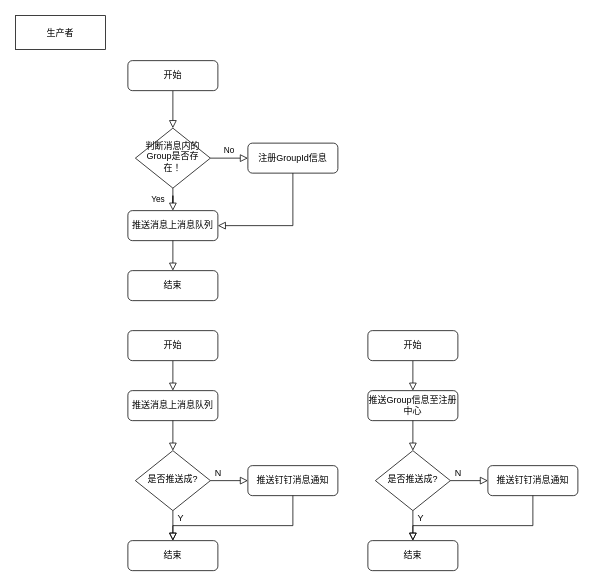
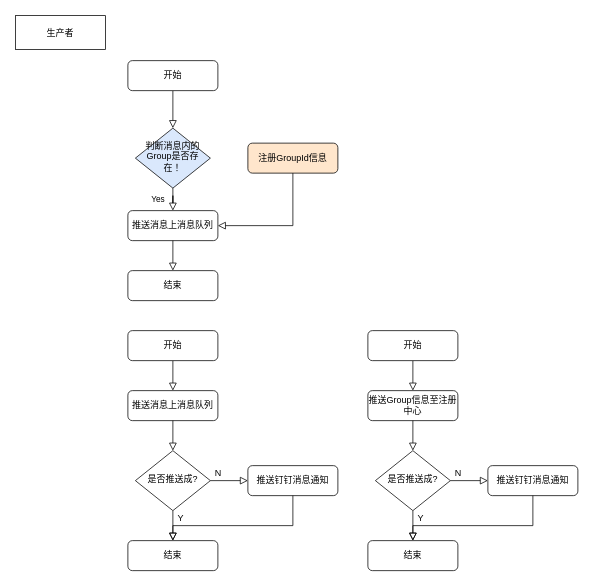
- <mxCell id="5" value="判断消息内的Group是否存在！" style="rhombus;whiteSpace=wrap;html=1;shadow=0;fontFamily=Helvetica;fontSize=12;align=center;strokeWidth=1;spacing=6;spacingTop=-4;" parent="1" vertex="1"><mxGeometry x="180" y="170" width="100" height="80" as="geometry" /></mxCell>
+ <mxCell id="5" value="判断消息内的Group是否存在！" style="rhombus;whiteSpace=wrap;html=1;shadow=0;fontFamily=Helvetica;fontSize=12;align=center;strokeWidth=1;spacing=6;spacingTop=-4;fillColor=#dae8fc;" parent="1" vertex="1"><mxGeometry x="180" y="170" width="100" height="80" as="geometry" /></mxCell>
- <mxCell id="4" value="No" style="edgeStyle=orthogonalEdgeStyle;rounded=0;html=1;jettySize=auto;orthogonalLoop=1;fontSize=11;endArrow=block;endFill=0;endSize=8;strokeWidth=1;shadow=0;labelBackgroundColor=none;" parent="1" source="5" target="6" edge="1"><mxGeometry y="10" relative="1" as="geometry"><mxPoint as="offset" /></mxGeometry></mxCell>
- <mxCell id="6" value="注册GroupId信息" style="rounded=1;whiteSpace=wrap;html=1;fontSize=12;glass=0;strokeWidth=1;shadow=0;" parent="1" vertex="1"><mxGeometry x="330" y="190" width="120" height="40" as="geometry" /></mxCell>
+ <mxCell id="6" value="注册GroupId信息" style="rounded=1;whiteSpace=wrap;html=1;fontSize=12;glass=0;strokeWidth=1;shadow=0;fillColor=#ffe6cc;" parent="1" vertex="1"><mxGeometry x="330" y="190" width="120" height="40" as="geometry" /></mxCell>
